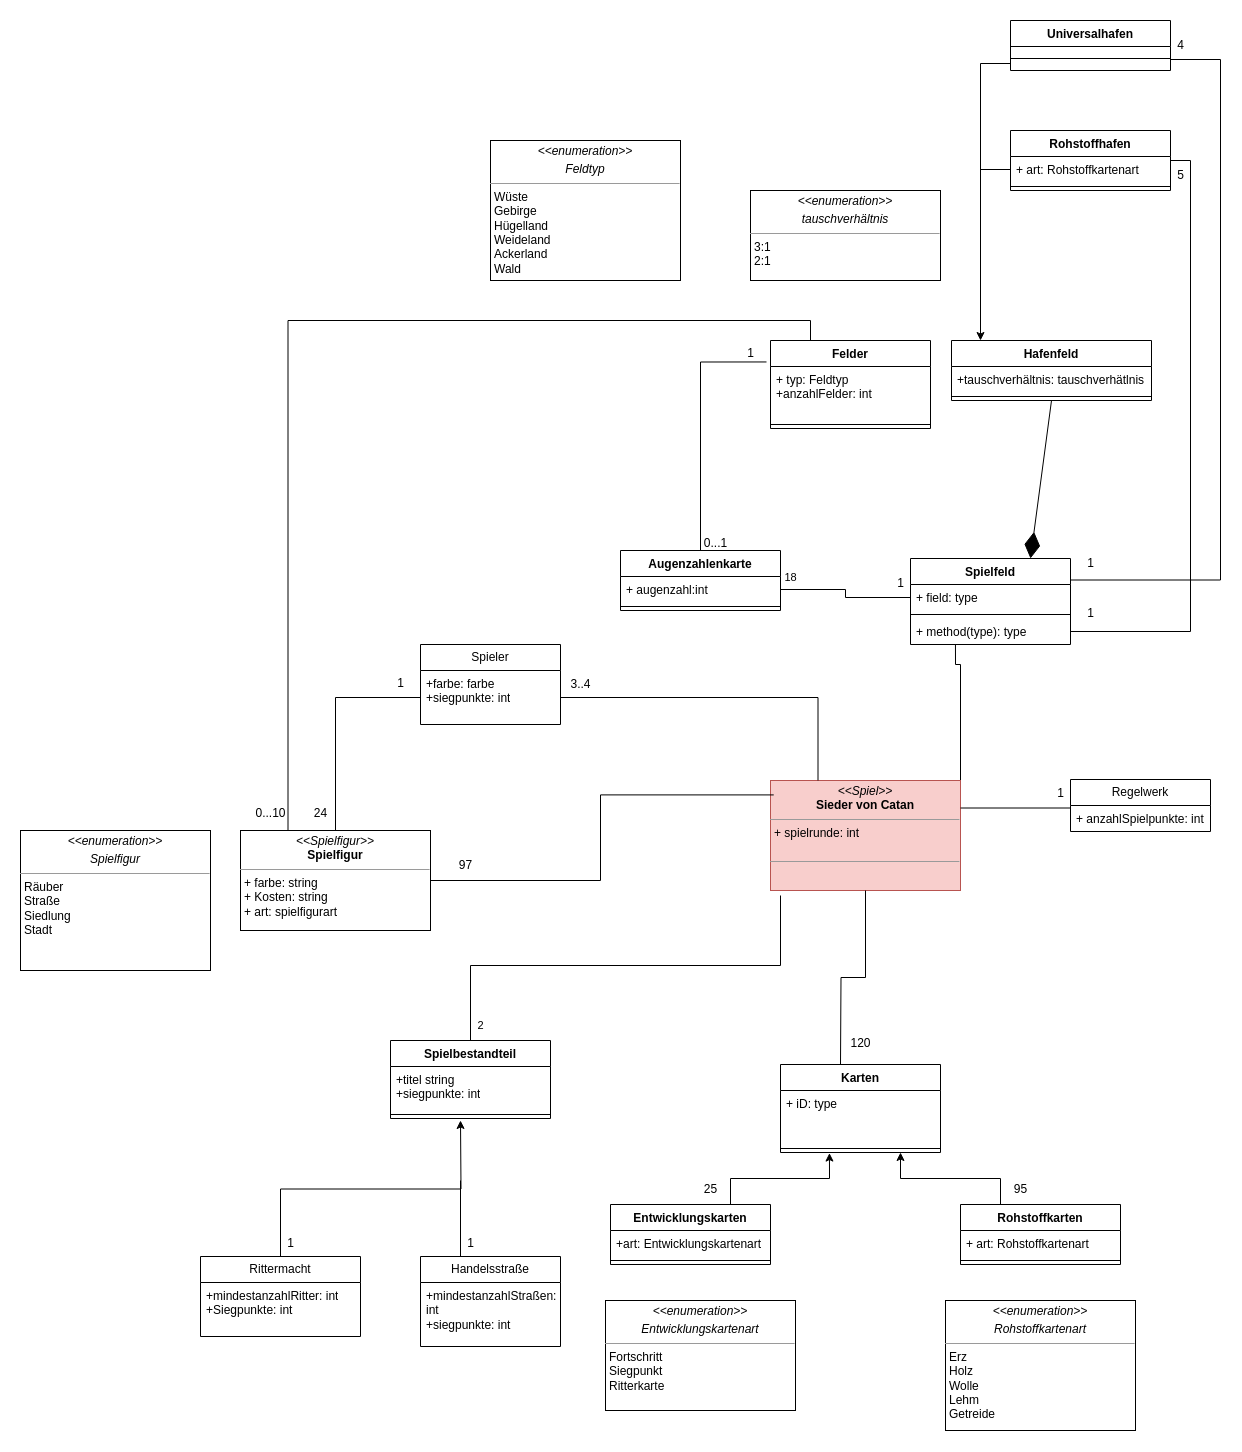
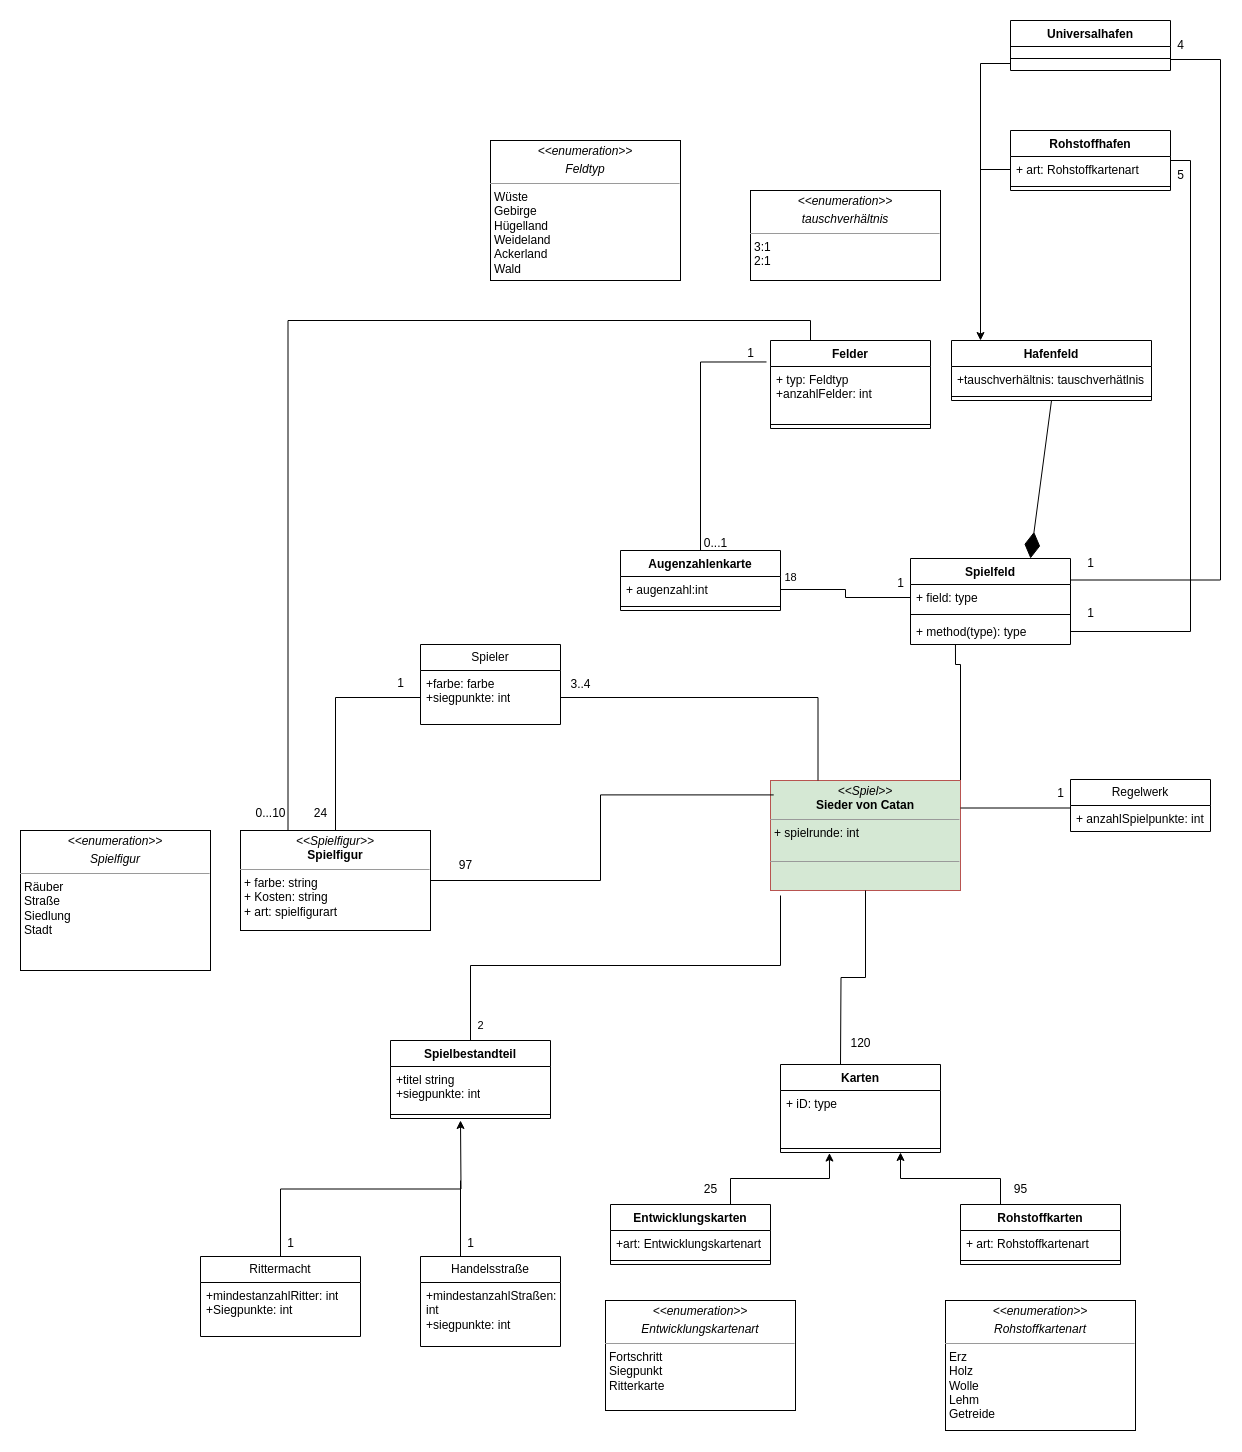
- <mxCell id="13" value="&lt;p style=&quot;margin:0px;margin-top:4px;text-align:center;&quot;&gt;&lt;i&gt;&amp;lt;&amp;lt;Spiel&amp;gt;&amp;gt;&lt;/i&gt;&lt;br&gt;&lt;b&gt;Sieder von Catan&lt;/b&gt;&lt;/p&gt;&lt;hr size=&quot;1&quot;&gt;&lt;p style=&quot;margin:0px;margin-left:4px;&quot;&gt;+ spielrunde: int&lt;br&gt;&lt;br&gt;&lt;/p&gt;&lt;hr size=&quot;1&quot;&gt;&lt;p style=&quot;margin:0px;margin-left:4px;&quot;&gt;&lt;br&gt;&lt;/p&gt;" style="verticalAlign=top;align=left;overflow=fill;fontSize=12;fontFamily=Helvetica;html=1;whiteSpace=wrap;fillColor=#f8cecc;strokeColor=#b85450;" parent="1" vertex="1"><mxGeometry x="770" y="780" width="190" height="110" as="geometry" /></mxCell>
+ <mxCell id="13" value="&lt;p style=&quot;margin:0px;margin-top:4px;text-align:center;&quot;&gt;&lt;i&gt;&amp;lt;&amp;lt;Spiel&amp;gt;&amp;gt;&lt;/i&gt;&lt;br&gt;&lt;b&gt;Sieder von Catan&lt;/b&gt;&lt;/p&gt;&lt;hr size=&quot;1&quot;&gt;&lt;p style=&quot;margin:0px;margin-left:4px;&quot;&gt;+ spielrunde: int&lt;br&gt;&lt;br&gt;&lt;/p&gt;&lt;hr size=&quot;1&quot;&gt;&lt;p style=&quot;margin:0px;margin-left:4px;&quot;&gt;&lt;br&gt;&lt;/p&gt;" style="verticalAlign=top;align=left;overflow=fill;fontSize=12;fontFamily=Helvetica;html=1;whiteSpace=wrap;fillColor=#d5e8d4;strokeColor=#b85450;" parent="1" vertex="1"><mxGeometry x="770" y="780" width="190" height="110" as="geometry" /></mxCell>
